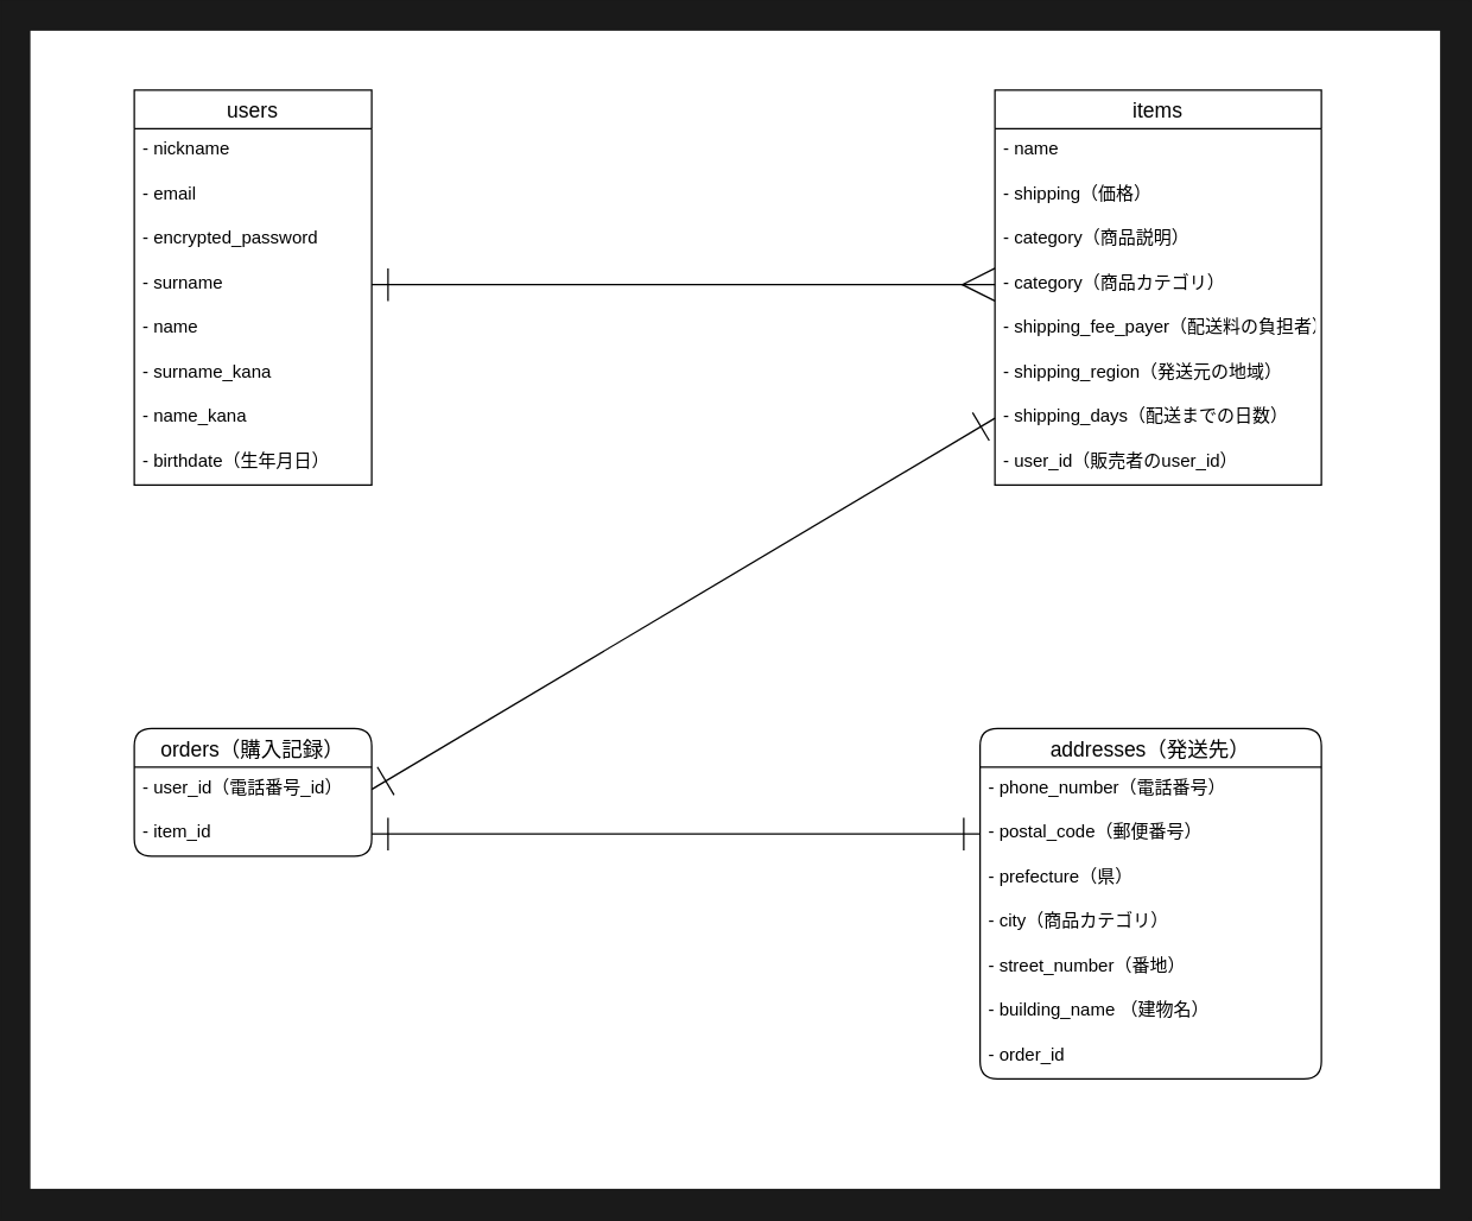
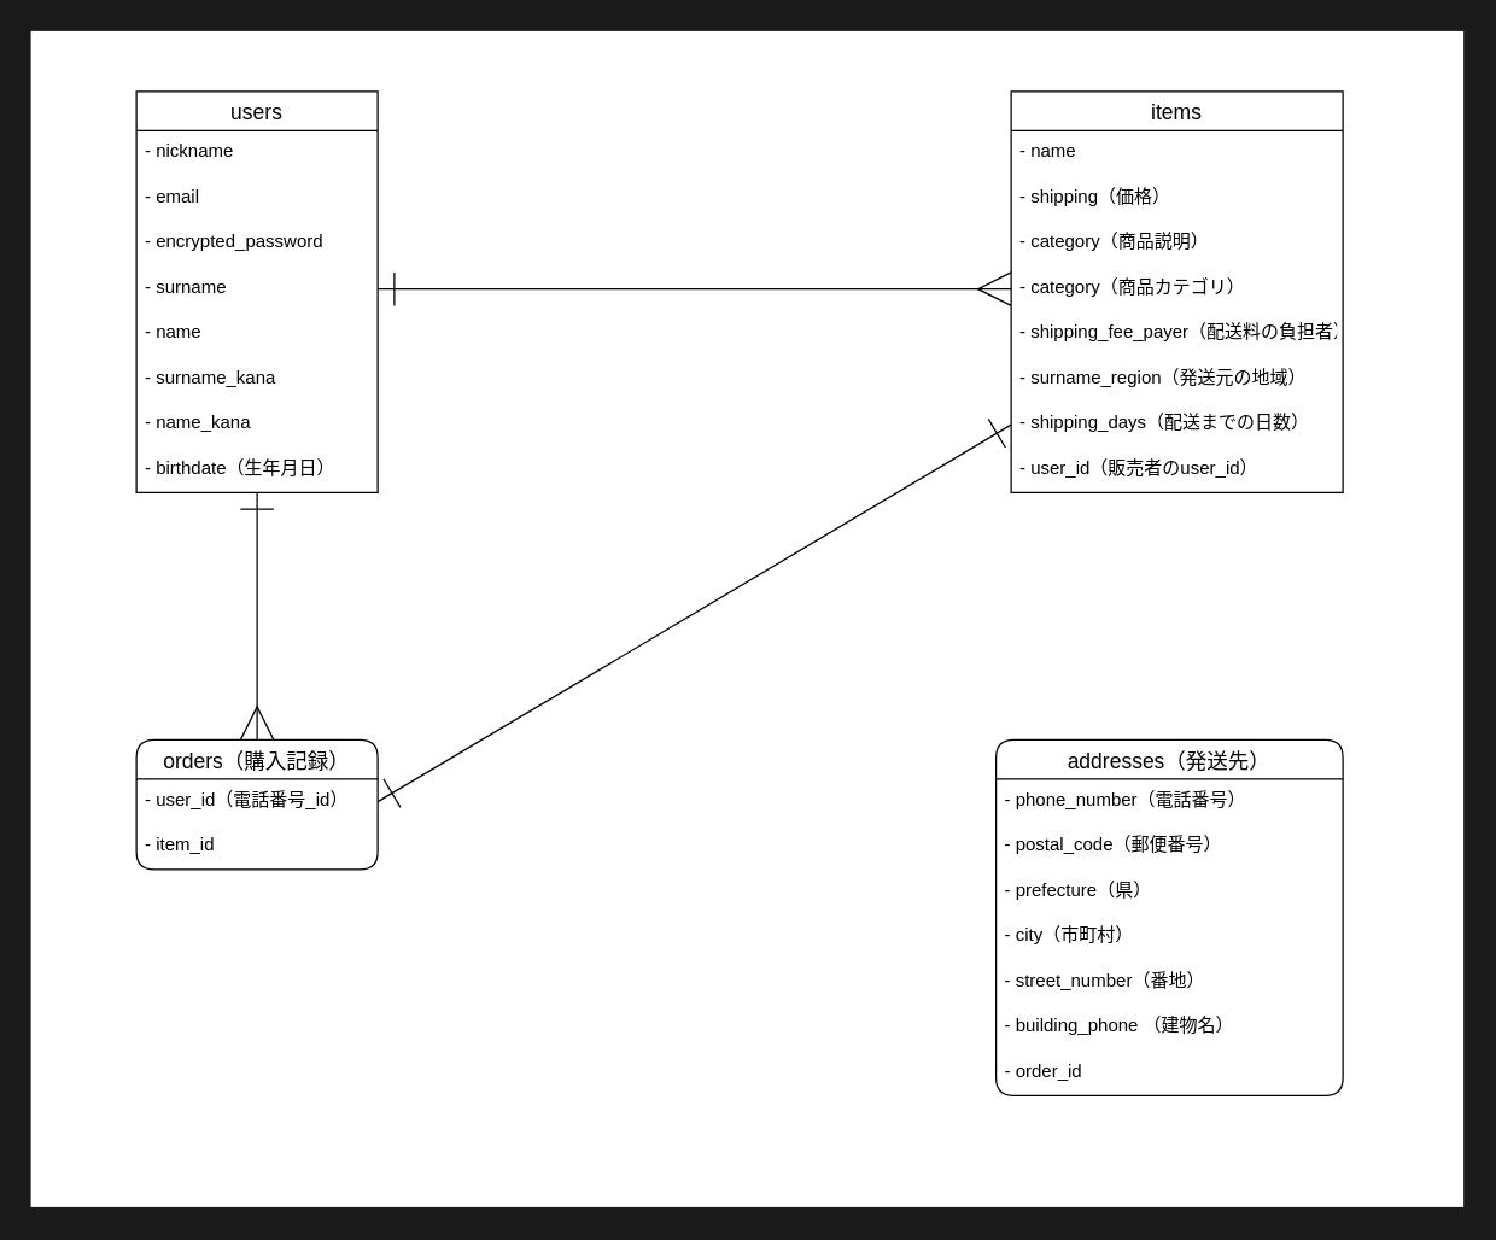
- <mxCell id="18" value="- shipping_region（発送元の地域）" style="text;spacingLeft=4;spacingRight=4;overflow=hidden;rotatable=0;points=[[0,0.5],[1,0.5]];portConstraint=eastwest;fontSize=12;labelBackgroundColor=none;fillColor=none;" parent="12" vertex="1"><mxGeometry y="176" width="220" height="30" as="geometry" /></mxCell>
+ <mxCell id="18" value="- surname_region（発送元の地域）" style="text;spacingLeft=4;spacingRight=4;overflow=hidden;rotatable=0;points=[[0,0.5],[1,0.5]];portConstraint=eastwest;fontSize=12;labelBackgroundColor=none;fillColor=none;" parent="12" vertex="1"><mxGeometry y="176" width="220" height="30" as="geometry" /></mxCell>
+ <mxCell id="21" style="edgeStyle=none;html=1;exitX=0.5;exitY=0;exitDx=0;exitDy=0;startArrow=ERmany;startFill=0;endArrow=ERone;endFill=0;startSize=20;endSize=20;" parent="1" source="22" target="11" edge="1"><mxGeometry relative="1" as="geometry" /></mxCell>
- <mxCell id="33" style="edgeStyle=none;html=1;exitX=1;exitY=0.5;exitDx=0;exitDy=0;entryX=0;entryY=0.5;entryDx=0;entryDy=0;endArrow=ERone;endFill=0;startArrow=ERone;startFill=0;endSize=20;startSize=20;" parent="1" source="24" target="27" edge="1"><mxGeometry relative="1" as="geometry" /></mxCell>
- <mxCell id="29" value="- city（商品カテゴリ）" style="text;strokeColor=none;fillColor=none;spacingLeft=4;spacingRight=4;overflow=hidden;rotatable=0;points=[[0,0.5],[1,0.5]];portConstraint=eastwest;fontSize=12;rounded=1;" parent="25" vertex="1"><mxGeometry y="116" width="230" height="30" as="geometry" /></mxCell>
+ <mxCell id="29" value="- city（市町村）" style="text;strokeColor=none;fillColor=none;spacingLeft=4;spacingRight=4;overflow=hidden;rotatable=0;points=[[0,0.5],[1,0.5]];portConstraint=eastwest;fontSize=12;rounded=1;" parent="25" vertex="1"><mxGeometry y="116" width="230" height="30" as="geometry" /></mxCell>
- <mxCell id="31" value="- building_name （建物名）" style="text;strokeColor=none;fillColor=none;spacingLeft=4;spacingRight=4;overflow=hidden;rotatable=0;points=[[0,0.5],[1,0.5]];portConstraint=eastwest;fontSize=12;" vertex="1" parent="25"><mxGeometry y="176" width="230" height="30" as="geometry" /></mxCell>
+ <mxCell id="31" value="- building_phone （建物名）" style="text;strokeColor=none;fillColor=none;spacingLeft=4;spacingRight=4;overflow=hidden;rotatable=0;points=[[0,0.5],[1,0.5]];portConstraint=eastwest;fontSize=12;" vertex="1" parent="25"><mxGeometry y="176" width="230" height="30" as="geometry" /></mxCell>
